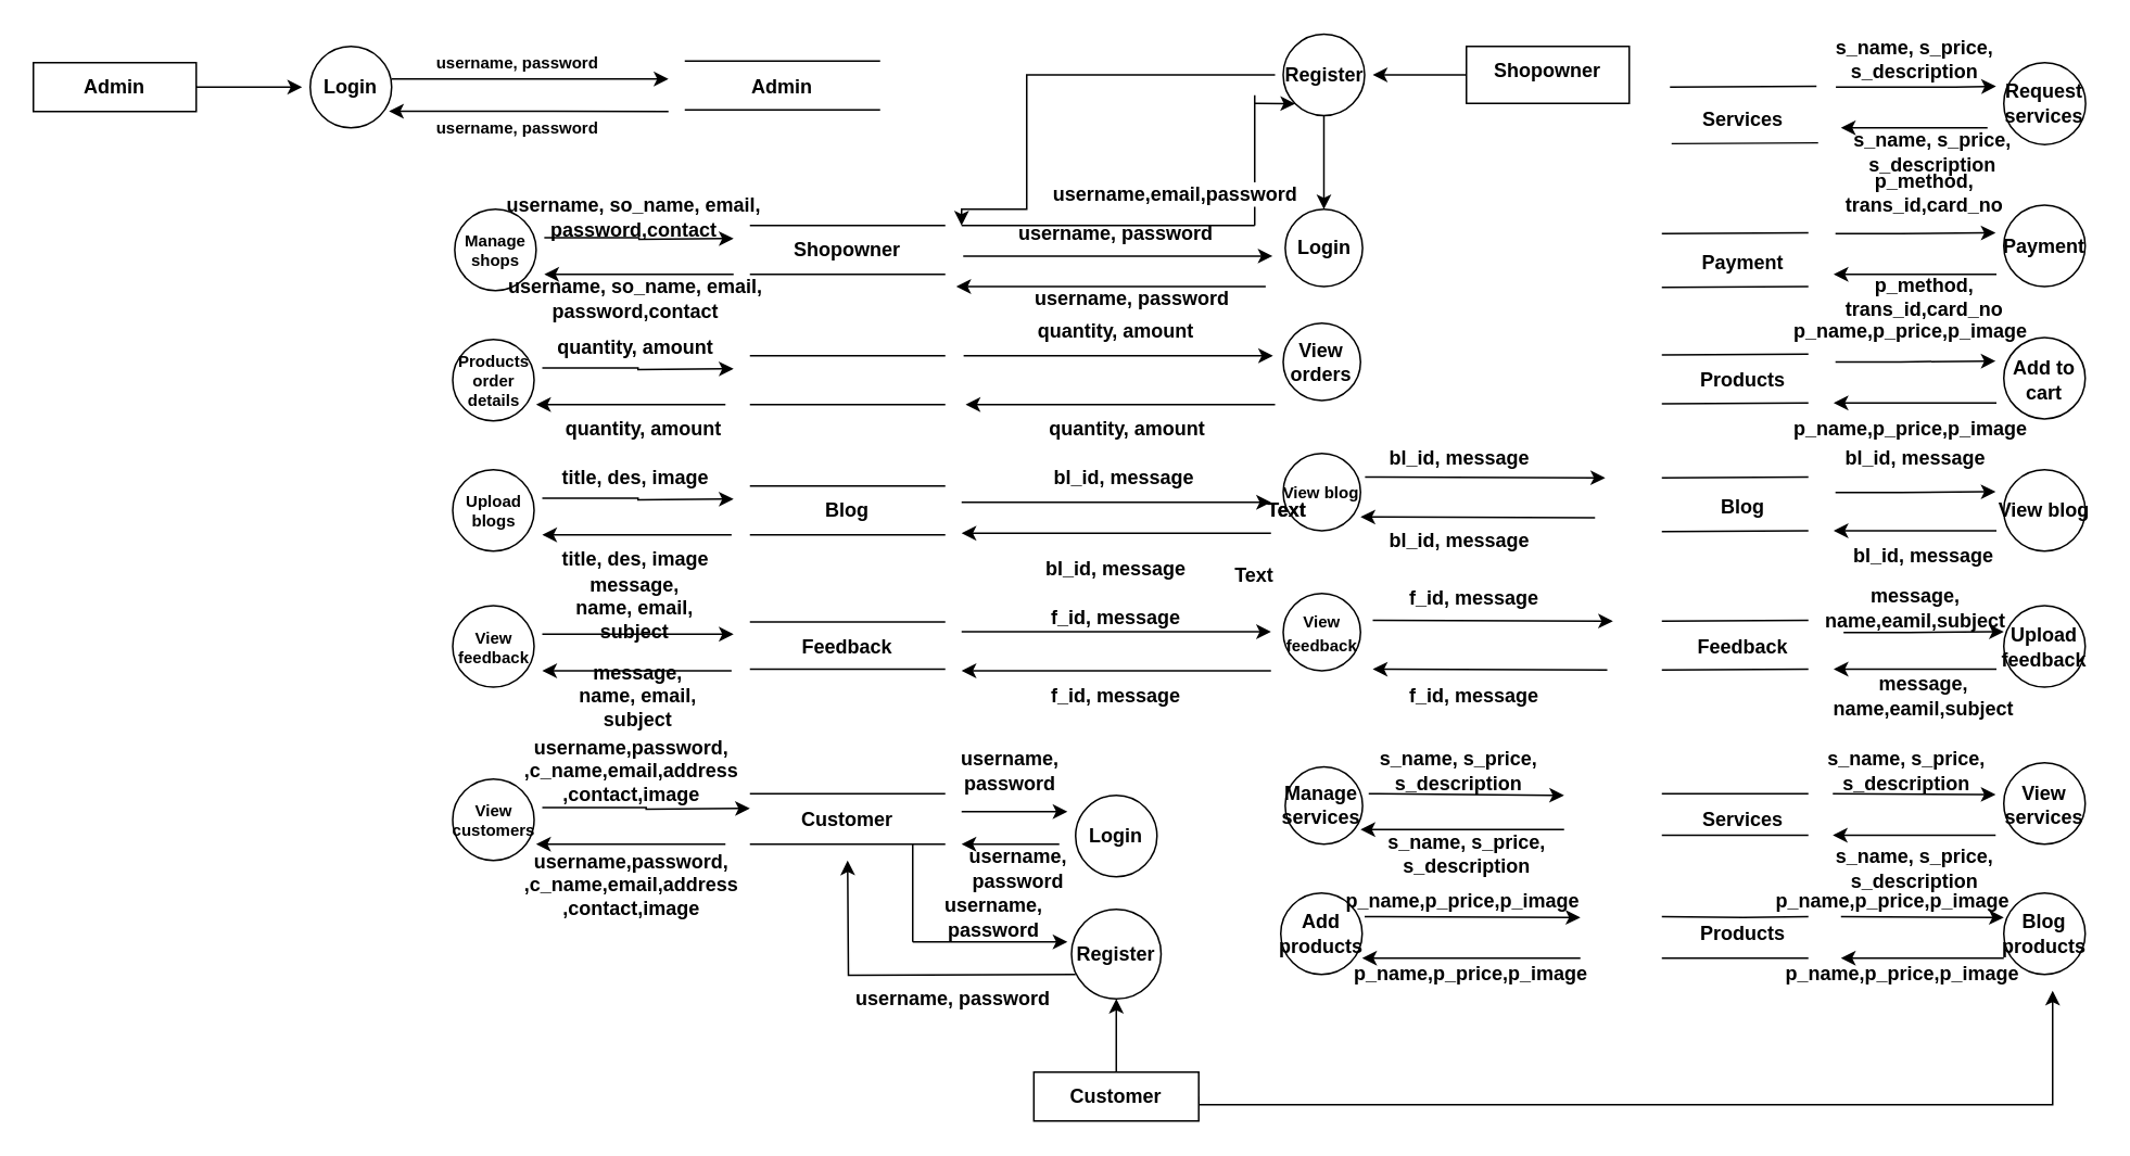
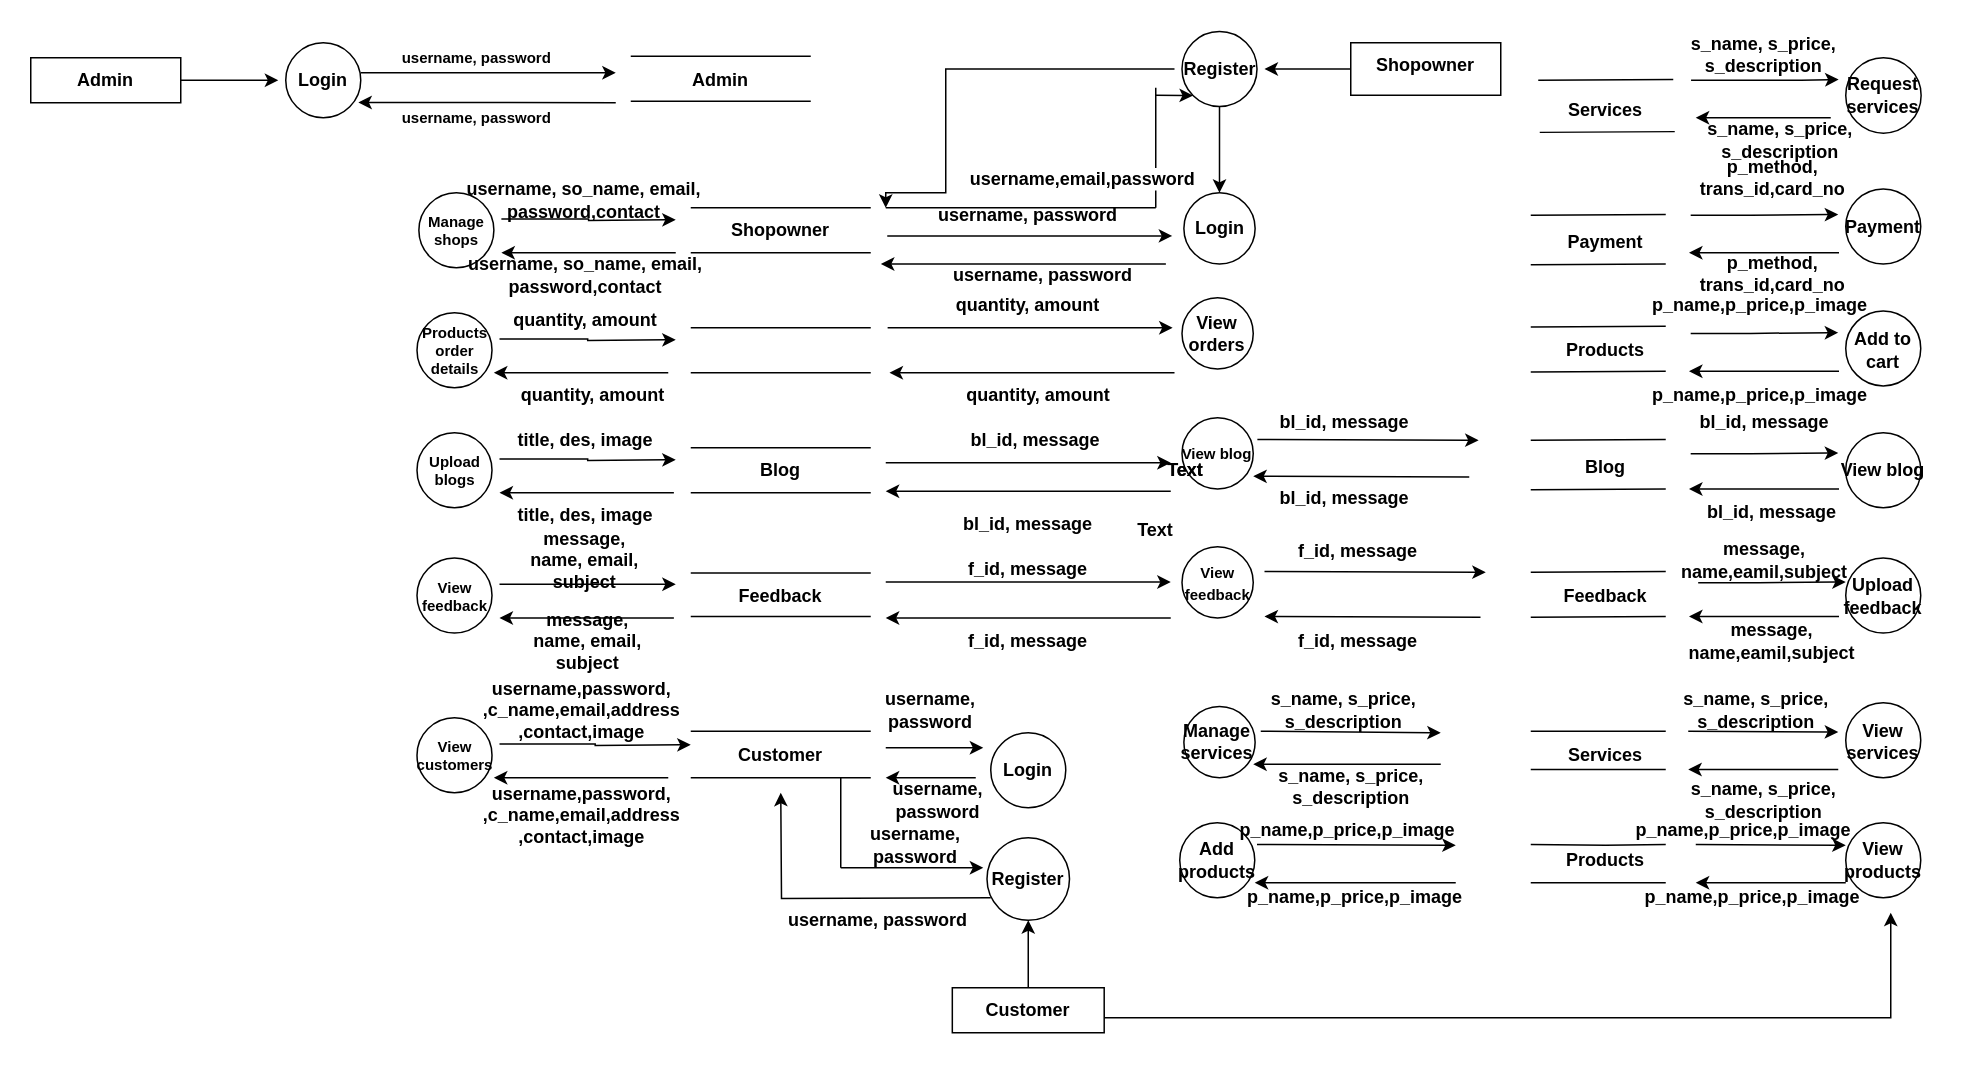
- <mxCell id="127" value="Blog products" style="text;html=1;strokeColor=none;fillColor=none;align=center;verticalAlign=middle;whiteSpace=wrap;rounded=0;fontSize=12;fontStyle=1" vertex="1" parent="1"><mxGeometry x="1225" y="558" width="60" height="30" as="geometry" /></mxCell>
+ <mxCell id="127" value="View products" style="text;html=1;strokeColor=none;fillColor=none;align=center;verticalAlign=middle;whiteSpace=wrap;rounded=0;fontSize=12;fontStyle=1" vertex="1" parent="1"><mxGeometry x="1225" y="558" width="60" height="30" as="geometry" /></mxCell>
